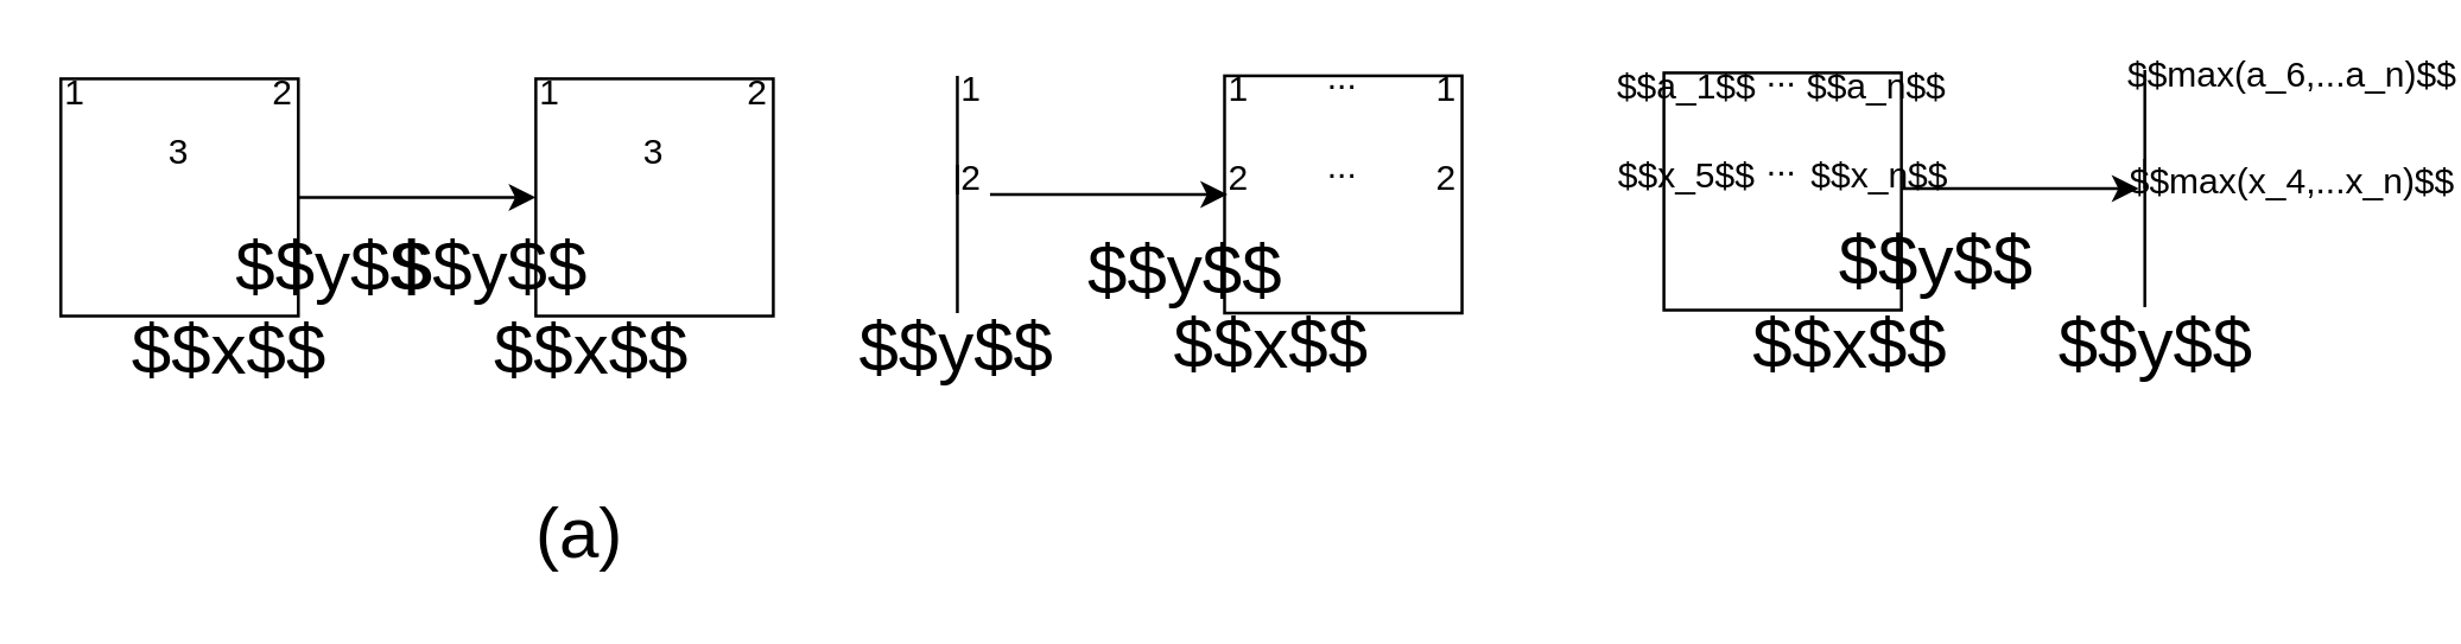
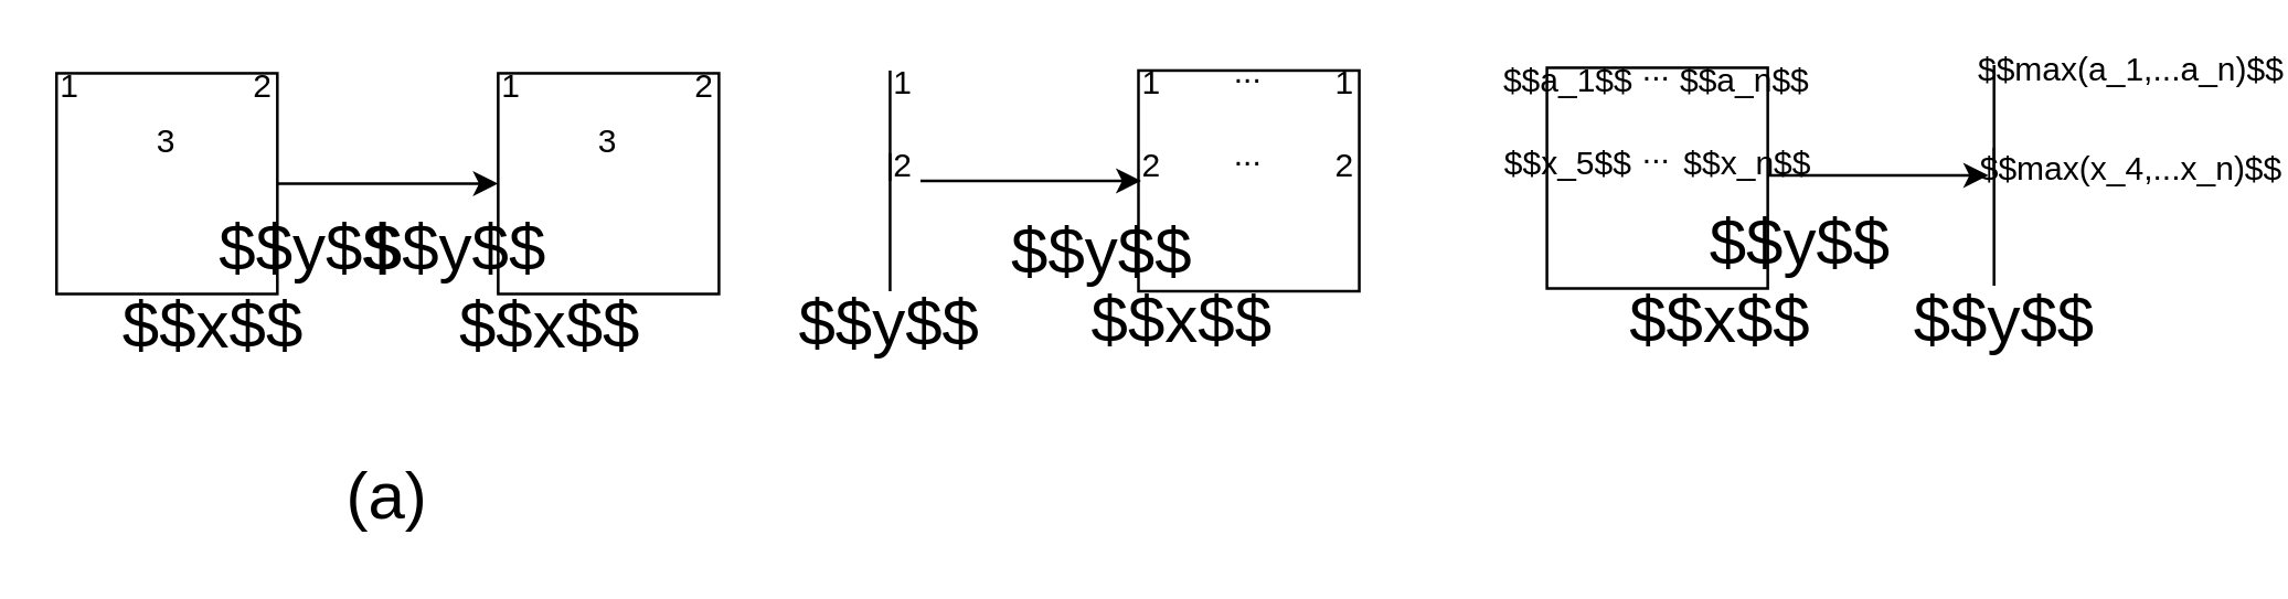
- <mxCell id="40" value="$$max(a_6,...a_n)$$" style="text;html=1;strokeColor=none;fillColor=none;align=center;verticalAlign=middle;whiteSpace=wrap;rounded=0;" vertex="1" parent="1"><mxGeometry x="742" y="20" width="60" height="10" as="geometry" /></mxCell>
+ <mxCell id="40" value="$$max(a_1,...a_n)$$" style="text;html=1;strokeColor=none;fillColor=none;align=center;verticalAlign=middle;whiteSpace=wrap;rounded=0;" vertex="1" parent="1"><mxGeometry x="742" y="20" width="60" height="10" as="geometry" /></mxCell>
- <mxCell id="45" value="&lt;font style=&quot;font-size: 24px&quot;&gt;(a)&lt;/font&gt;" style="text;html=1;strokeColor=none;fillColor=none;align=center;verticalAlign=middle;whiteSpace=wrap;rounded=0;fontSize=18;" vertex="1" parent="1"><mxGeometry x="165" y="165" width="60" height="30" as="geometry" /></mxCell>
+ <mxCell id="45" value="&lt;font style=&quot;font-size: 24px&quot;&gt;(a)&lt;/font&gt;" style="text;html=1;strokeColor=none;fillColor=none;align=center;verticalAlign=middle;whiteSpace=wrap;rounded=0;fontSize=18;" vertex="1" parent="1"><mxGeometry x="110" y="165" width="60" height="30" as="geometry" /></mxCell>
